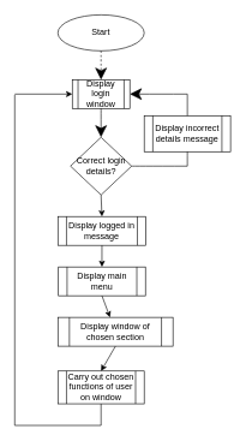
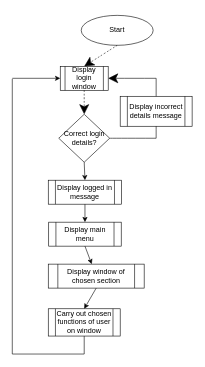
- <mxCell id="2" value="Start" style="ellipse;whiteSpace=wrap;html=1;hachureGap=4;" parent="1" vertex="1"><mxGeometry x="80" y="20" width="120" height="50" as="geometry" /></mxCell>
+ <mxCell id="2" value="Start" style="ellipse;whiteSpace=wrap;html=1;hachureGap=4;" parent="1" vertex="1"><mxGeometry x="135" y="25" width="120" height="50" as="geometry" /></mxCell>
- <mxCell id="6" value="" style="endArrow=classic;html=1;rounded=0;startSize=14;endSize=14;sourcePerimeterSpacing=8;targetPerimeterSpacing=8;curved=1;exitX=0.5;exitY=1;exitDx=0;exitDy=0;entryX=0.5;entryY=0;entryDx=0;entryDy=0;" parent="1" source="3" target="5" edge="1"><mxGeometry width="50" height="50" relative="1" as="geometry"><mxPoint x="80" y="270" as="sourcePoint" /><mxPoint x="130" y="220" as="targetPoint" /></mxGeometry></mxCell>
+ <mxCell id="6" value="" style="endArrow=classic;html=1;rounded=0;startSize=14;endSize=14;sourcePerimeterSpacing=8;targetPerimeterSpacing=8;curved=1;exitX=0.5;exitY=1;exitDx=0;exitDy=0;entryX=0.5;entryY=0;entryDx=0;entryDy=0;dashed=1;" parent="1" source="3" target="5" edge="1"><mxGeometry width="50" height="50" relative="1" as="geometry"><mxPoint x="80" y="270" as="sourcePoint" /><mxPoint x="130" y="220" as="targetPoint" /></mxGeometry></mxCell>
